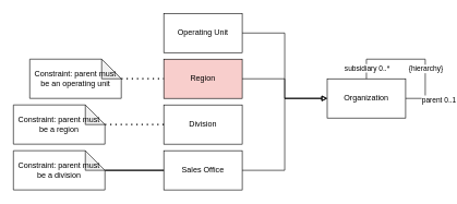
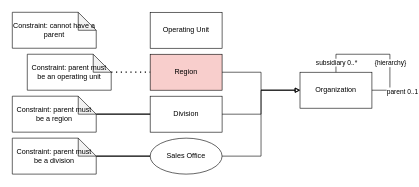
+ <mxCell id="17" value="Constraint: cannot have a parent" style="shape=note;whiteSpace=wrap;html=1;backgroundOutline=1;darkOpacity=0.05;" parent="1" vertex="1"><mxGeometry x="20" y="20" width="140" height="60" as="geometry" /></mxCell>
- <mxCell id="7" value="" style="edgeStyle=elbowEdgeStyle;elbow=horizontal;endArrow=block;html=1;rounded=0;entryX=0;entryY=0.5;entryDx=0;entryDy=0;endFill=0;exitX=1;exitY=0.5;exitDx=0;exitDy=0;" parent="1" source="9" target="2" edge="1"><mxGeometry width="50" height="50" relative="1" as="geometry"><mxPoint x="380" y="190" as="sourcePoint" /><mxPoint x="430" y="140" as="targetPoint" /></mxGeometry></mxCell>
- <mxCell id="20" value="" style="endArrow=none;dashed=1;html=1;dashPattern=1 3;strokeWidth=2;rounded=0;endFill=0;exitX=0;exitY=0;exitDx=140;exitDy=30;exitPerimeter=0;entryX=0;entryY=0.5;entryDx=0;entryDy=0;" parent="1" source="18" target="10" edge="1"><mxGeometry width="50" height="50" relative="1" as="geometry"><mxPoint x="170" y="130" as="sourcePoint" /><mxPoint x="260" y="130" as="targetPoint" /></mxGeometry></mxCell>
+ <mxCell id="20" value="" style="endArrow=none;dashed=0;html=1;dashPattern=1 3;strokeWidth=2;rounded=0;endFill=0;exitX=0;exitY=0;exitDx=140;exitDy=30;exitPerimeter=0;entryX=0;entryY=0.5;entryDx=0;entryDy=0;" parent="1" source="18" target="10" edge="1"><mxGeometry width="50" height="50" relative="1" as="geometry"><mxPoint x="170" y="130" as="sourcePoint" /><mxPoint x="260" y="130" as="targetPoint" /></mxGeometry></mxCell>
+ <mxCell id="13" value="" style="edgeStyle=elbowEdgeStyle;elbow=horizontal;endArrow=block;html=1;rounded=0;entryX=0;entryY=0.5;entryDx=0;entryDy=0;exitX=1;exitY=0.5;exitDx=0;exitDy=0;endFill=0;" parent="1" source="10" target="2" edge="1"><mxGeometry width="50" height="50" relative="1" as="geometry"><mxPoint x="420" y="280" as="sourcePoint" /><mxPoint x="470" y="230" as="targetPoint" /></mxGeometry></mxCell>
- <mxCell id="11" value="Sales Office" style="rounded=0;whiteSpace=wrap;html=1;" parent="1" vertex="1"><mxGeometry x="250" y="230" width="120" height="60" as="geometry" /></mxCell>
+ <mxCell id="11" value="Sales Office" style="ellipse;whiteSpace=wrap;html=1;" parent="1" vertex="1"><mxGeometry x="250" y="230" width="120" height="60" as="geometry" /></mxCell>
